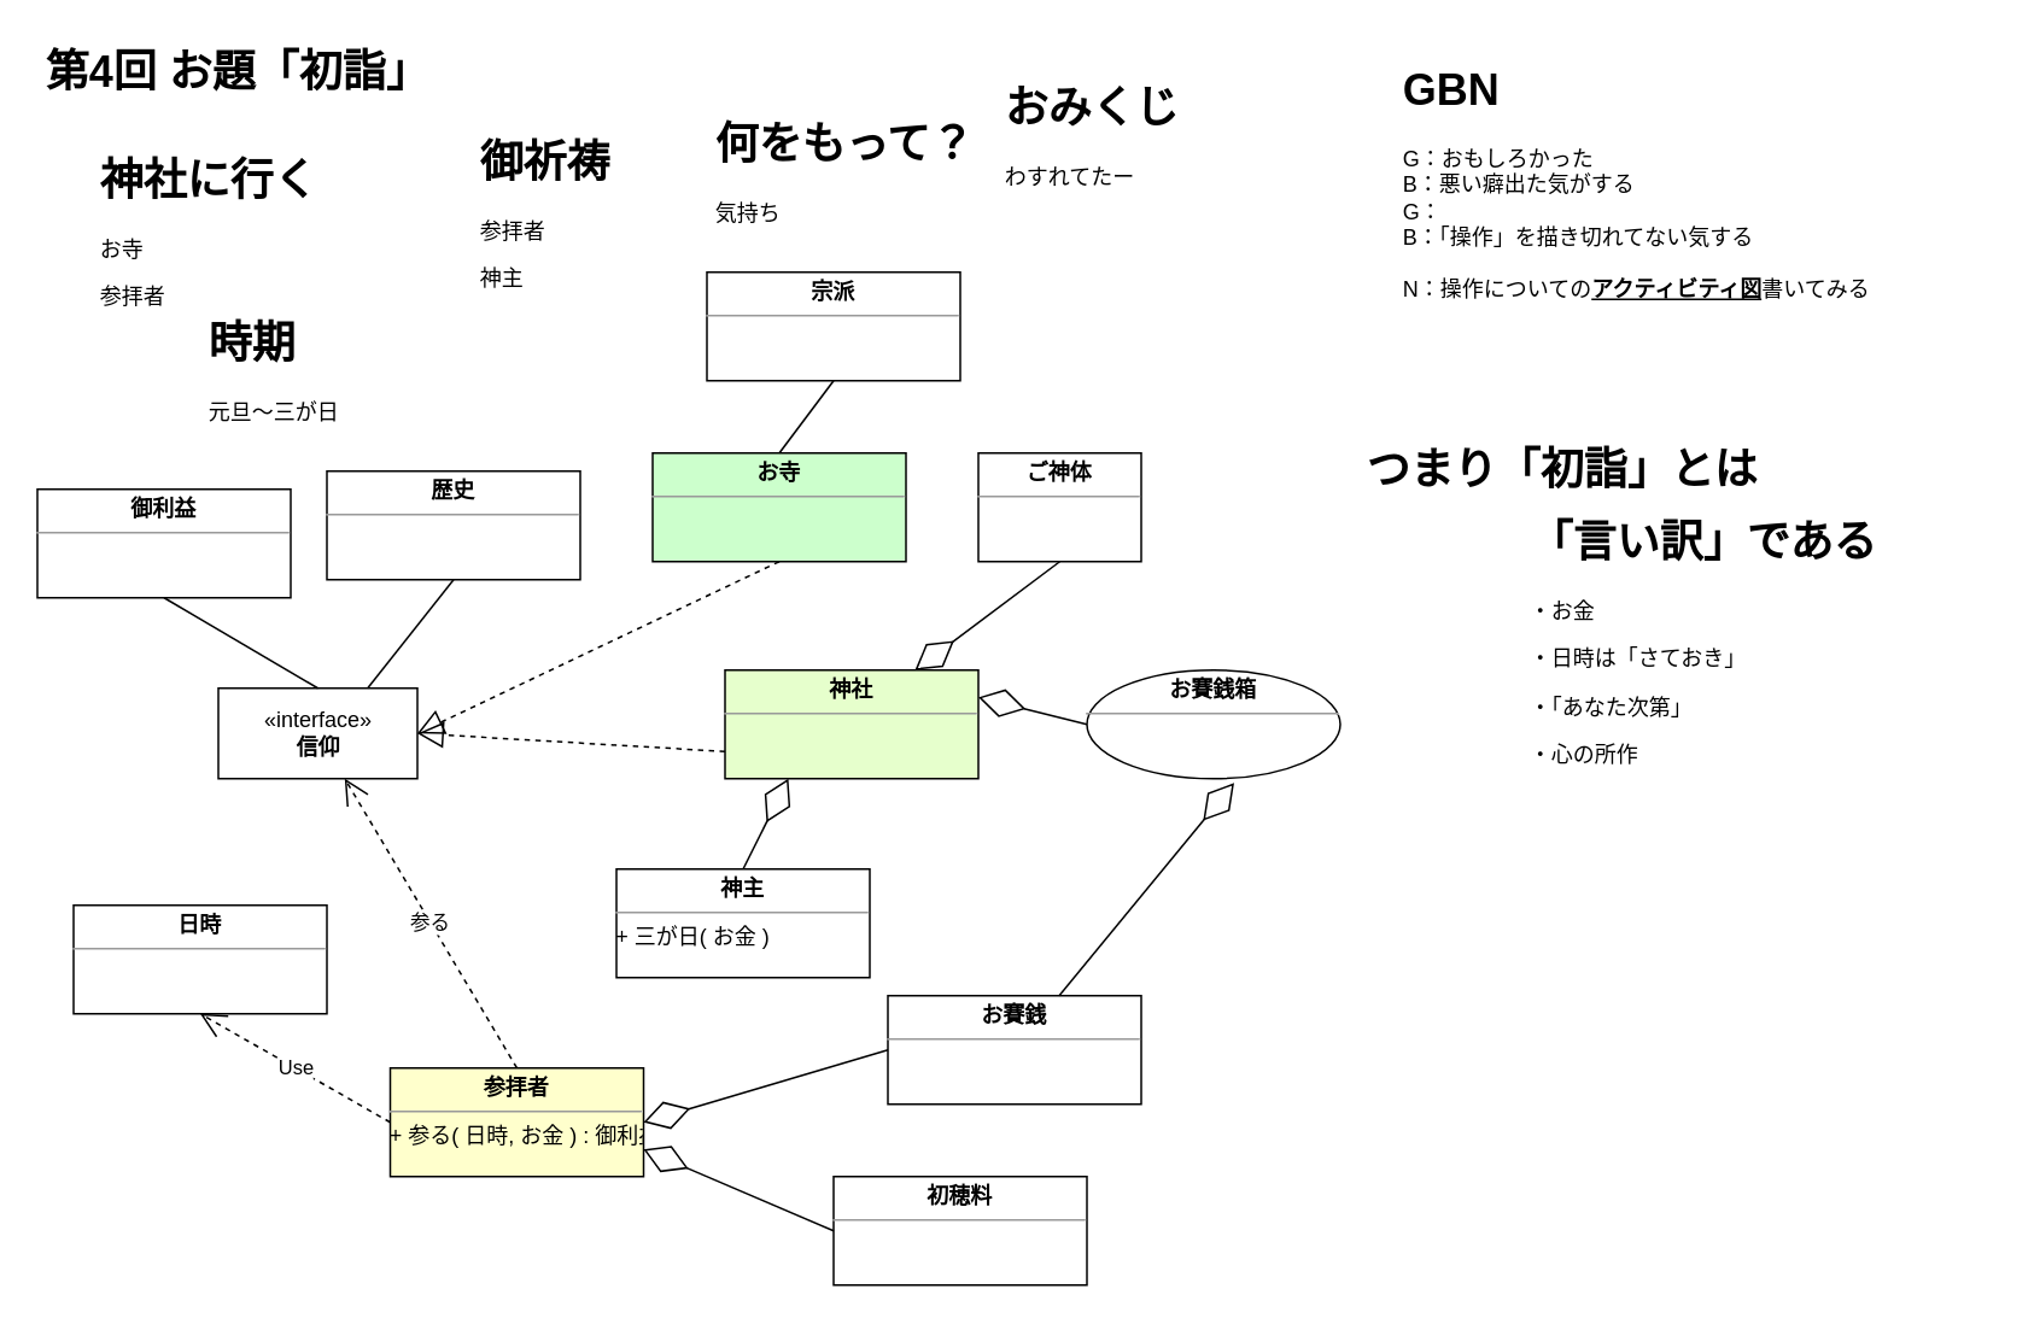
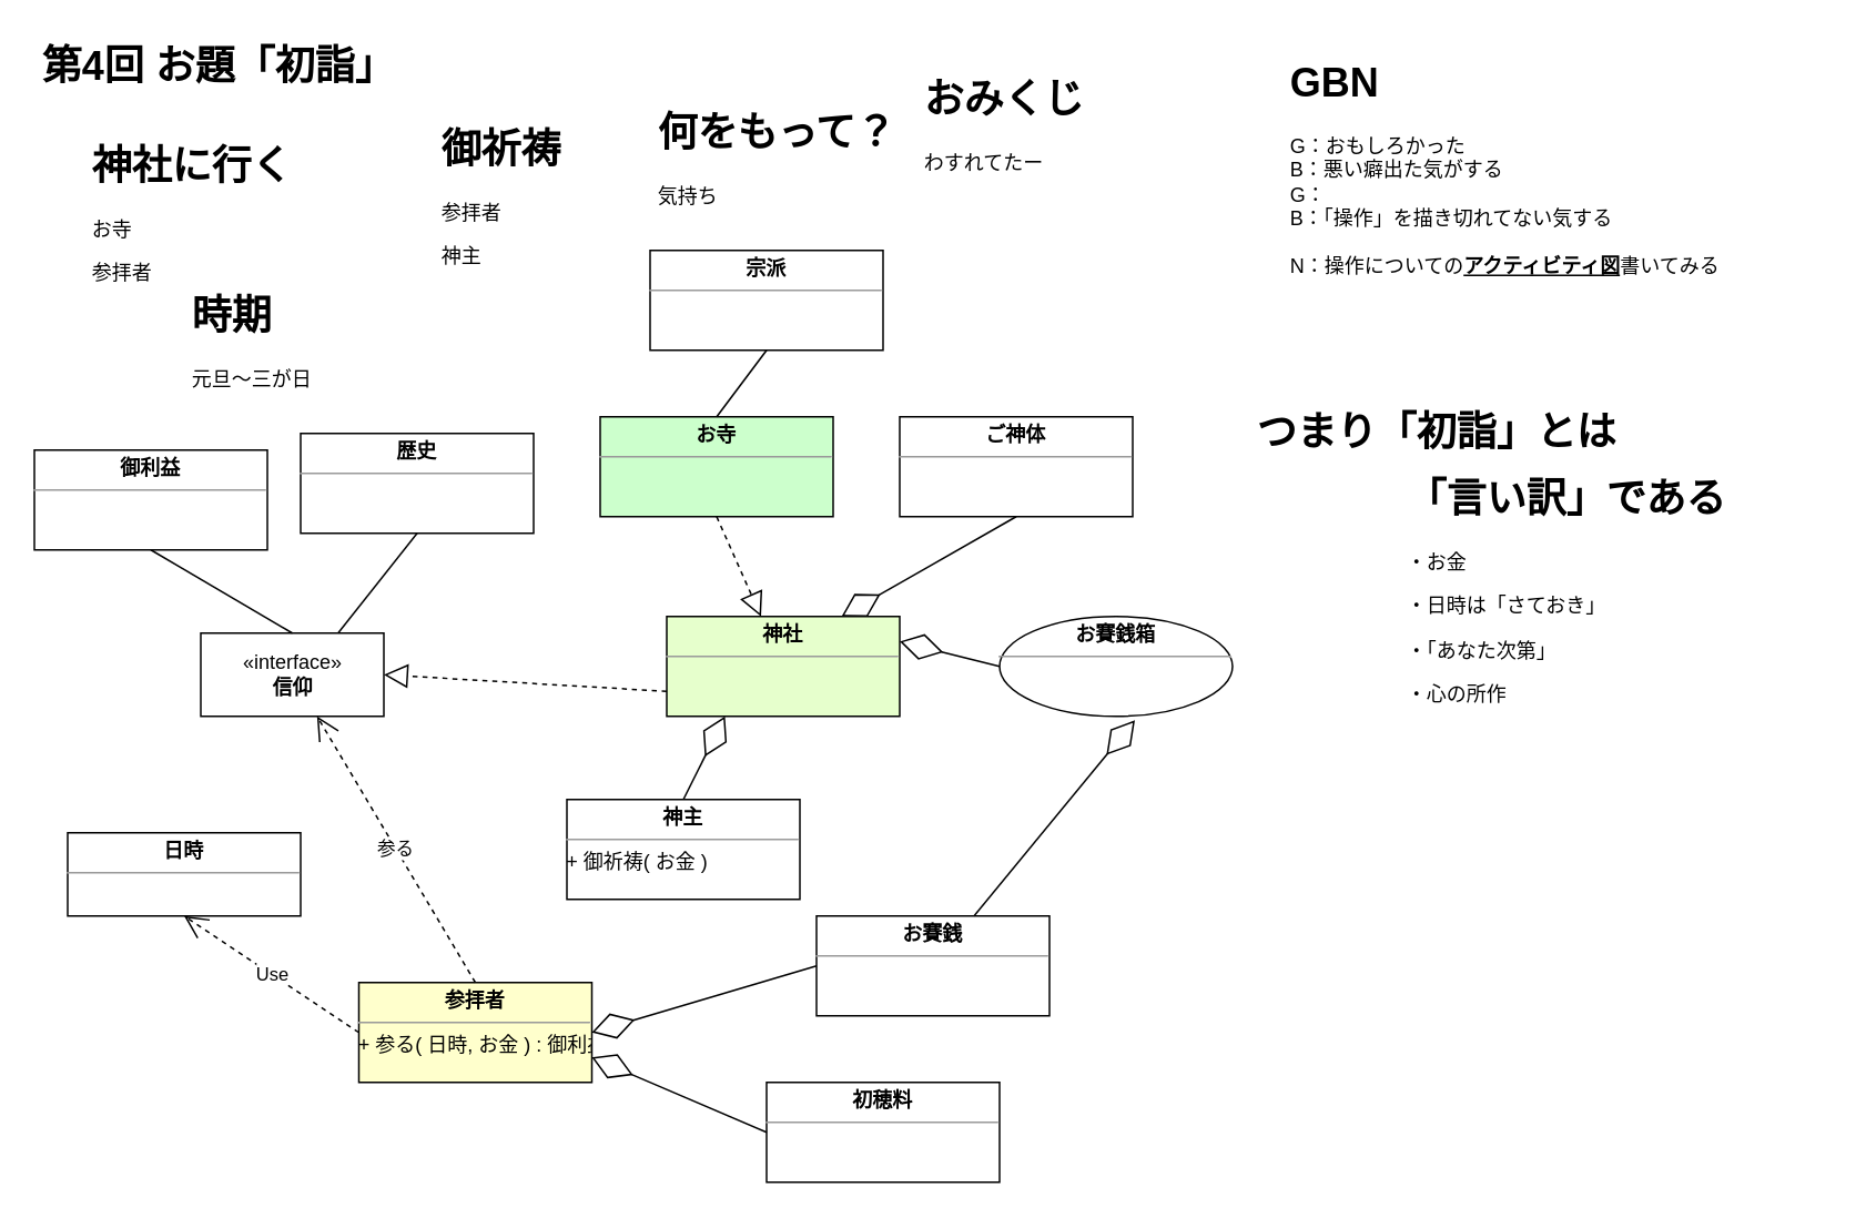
- <mxCell id="25" value="&lt;p style=&quot;margin:0px;margin-top:4px;text-align:center;&quot;&gt;&lt;b&gt;ご神体&lt;/b&gt;&lt;/p&gt;&lt;hr size=&quot;1&quot;&gt;&lt;div style=&quot;height:2px;&quot;&gt;&lt;br&gt;&lt;/div&gt;" style="verticalAlign=top;align=left;overflow=fill;fontSize=12;fontFamily=Helvetica;html=1;" vertex="1" parent="1"><mxGeometry x="540" y="250" width="90" height="60" as="geometry" /></mxCell>
+ <mxCell id="25" value="&lt;p style=&quot;margin:0px;margin-top:4px;text-align:center;&quot;&gt;&lt;b&gt;ご神体&lt;/b&gt;&lt;/p&gt;&lt;hr size=&quot;1&quot;&gt;&lt;div style=&quot;height:2px;&quot;&gt;&lt;br&gt;&lt;/div&gt;" style="verticalAlign=top;align=left;overflow=fill;fontSize=12;fontFamily=Helvetica;html=1;" vertex="1" parent="1"><mxGeometry x="540" y="250" width="140" height="60" as="geometry" /></mxCell>
- <mxCell id="30" value="" style="endArrow=block;dashed=1;endFill=0;endSize=12;html=1;rounded=0;exitX=0.5;exitY=1;exitDx=0;exitDy=0;entryX=1;entryY=0.5;entryDx=0;entryDy=0;" edge="1" parent="1" source="8" target="10"><mxGeometry width="160" relative="1" as="geometry"><mxPoint x="365" y="395" as="sourcePoint" /><mxPoint x="240" y="415" as="targetPoint" /></mxGeometry></mxCell>
+ <mxCell id="30" value="" style="endArrow=block;dashed=1;endFill=0;endSize=12;html=1;rounded=0;exitX=0.5;exitY=1;exitDx=0;exitDy=0;" edge="1" parent="1" source="8" target="7"><mxGeometry width="160" relative="1" as="geometry"><mxPoint x="365" y="395" as="sourcePoint" /><mxPoint x="240" y="415" as="targetPoint" /></mxGeometry></mxCell>
- <mxCell id="11" value="&lt;p style=&quot;margin:0px;margin-top:4px;text-align:center;&quot;&gt;&lt;b&gt;神主&lt;/b&gt;&lt;/p&gt;&lt;hr size=&quot;1&quot;&gt;&lt;div style=&quot;height:2px;&quot;&gt;+ 三が日( お金 )&lt;/div&gt;" style="verticalAlign=top;align=left;overflow=fill;fontSize=12;fontFamily=Helvetica;html=1;" vertex="1" parent="1"><mxGeometry x="340" y="480" width="140" height="60" as="geometry" /></mxCell>
+ <mxCell id="11" value="&lt;p style=&quot;margin:0px;margin-top:4px;text-align:center;&quot;&gt;&lt;b&gt;神主&lt;/b&gt;&lt;/p&gt;&lt;hr size=&quot;1&quot;&gt;&lt;div style=&quot;height:2px;&quot;&gt;+ 御祈祷( お金 )&lt;/div&gt;" style="verticalAlign=top;align=left;overflow=fill;fontSize=12;fontFamily=Helvetica;html=1;" vertex="1" parent="1"><mxGeometry x="340" y="480" width="140" height="60" as="geometry" /></mxCell>
- <mxCell id="12" value="&lt;p style=&quot;margin:0px;margin-top:4px;text-align:center;&quot;&gt;&lt;b&gt;日時&lt;/b&gt;&lt;/p&gt;&lt;hr size=&quot;1&quot;&gt;&lt;div style=&quot;height:2px;&quot;&gt;&lt;/div&gt;" style="verticalAlign=top;align=left;overflow=fill;fontSize=12;fontFamily=Helvetica;html=1;" vertex="1" parent="1"><mxGeometry x="40" y="500" width="140" height="60" as="geometry" /></mxCell>
+ <mxCell id="12" value="&lt;p style=&quot;margin:0px;margin-top:4px;text-align:center;&quot;&gt;&lt;b&gt;日時&lt;/b&gt;&lt;/p&gt;&lt;hr size=&quot;1&quot;&gt;&lt;div style=&quot;height:2px;&quot;&gt;&lt;/div&gt;" style="verticalAlign=top;align=left;overflow=fill;fontSize=12;fontFamily=Helvetica;html=1;" vertex="1" parent="1"><mxGeometry x="40" y="500" width="140" height="50" as="geometry" /></mxCell>
